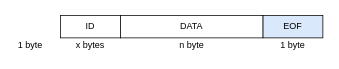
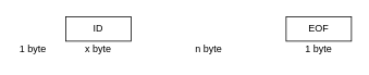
- <mxCell id="4" value="DATA" style="rounded=0;whiteSpace=wrap;html=1;" vertex="1" parent="1"><mxGeometry x="160" y="20" width="190" height="30" as="geometry" /></mxCell>
- <mxCell id="3" value="EOF" style="rounded=0;whiteSpace=wrap;html=1;fillColor=#dae8fc;" vertex="1" parent="1"><mxGeometry x="350" y="20" width="80" height="30" as="geometry" /></mxCell>
+ <mxCell id="3" value="EOF" style="rounded=0;whiteSpace=wrap;html=1;" vertex="1" parent="1"><mxGeometry x="350" y="20" width="80" height="30" as="geometry" /></mxCell>
- <mxCell id="5" value="x bytes" style="text;html=1;strokeColor=none;fillColor=none;align=center;verticalAlign=middle;whiteSpace=wrap;rounded=0;" vertex="1" parent="1"><mxGeometry x="90" y="50" width="60" height="20" as="geometry" /></mxCell>
+ <mxCell id="5" value="x byte" style="text;html=1;strokeColor=none;fillColor=none;align=center;verticalAlign=middle;whiteSpace=wrap;rounded=0;" vertex="1" parent="1"><mxGeometry x="90" y="50" width="60" height="20" as="geometry" /></mxCell>
